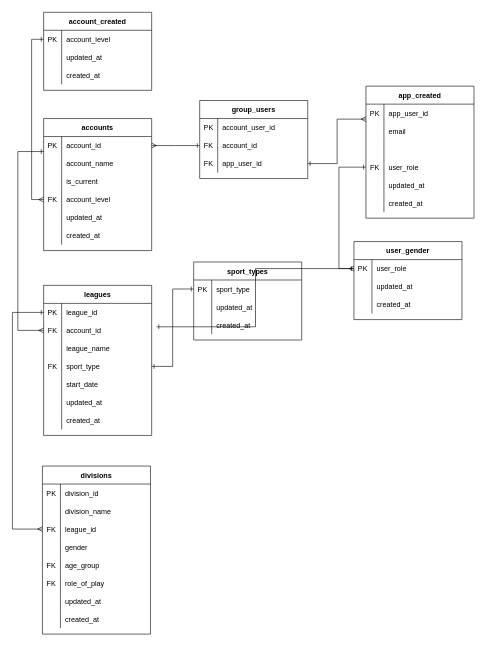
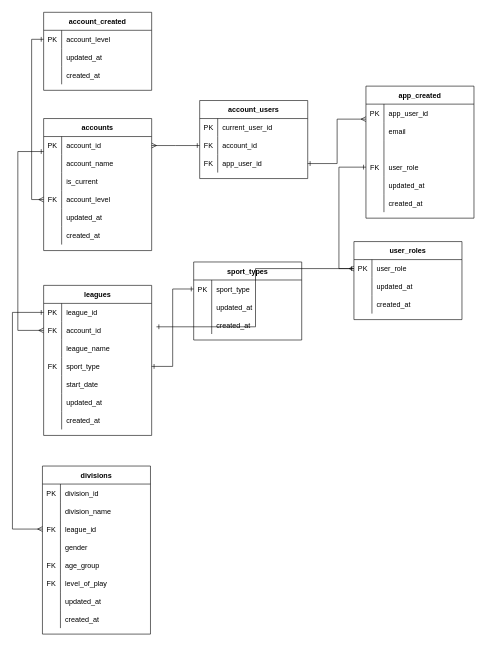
- <mxCell id="40" value="group_users" style="shape=table;startSize=30;container=1;collapsible=1;childLayout=tableLayout;fixedRows=1;rowLines=0;fontStyle=1;align=center;resizeLast=1;" parent="1" vertex="1"><mxGeometry x="332" y="167" width="180" height="130" as="geometry"><mxRectangle x="330" y="86" width="105" height="30" as="alternateBounds" /></mxGeometry></mxCell>
+ <mxCell id="40" value="account_users" style="shape=table;startSize=30;container=1;collapsible=1;childLayout=tableLayout;fixedRows=1;rowLines=0;fontStyle=1;align=center;resizeLast=1;" parent="1" vertex="1"><mxGeometry x="332" y="167" width="180" height="130" as="geometry"><mxRectangle x="330" y="86" width="105" height="30" as="alternateBounds" /></mxGeometry></mxCell>
- <mxCell id="43" value="account_user_id" style="shape=partialRectangle;connectable=0;fillColor=none;top=0;left=0;bottom=0;right=0;align=left;spacingLeft=6;overflow=hidden;" parent="41" vertex="1"><mxGeometry x="30" width="150" height="30" as="geometry" /></mxCell>
+ <mxCell id="43" value="current_user_id" style="shape=partialRectangle;connectable=0;fillColor=none;top=0;left=0;bottom=0;right=0;align=left;spacingLeft=6;overflow=hidden;" parent="41" vertex="1"><mxGeometry x="30" width="150" height="30" as="geometry" /></mxCell>
- <mxCell id="86" value="user_gender" style="shape=table;startSize=30;container=1;collapsible=1;childLayout=tableLayout;fixedRows=1;rowLines=0;fontStyle=1;align=center;resizeLast=1;" parent="1" vertex="1"><mxGeometry x="589" y="402" width="180" height="130" as="geometry"><mxRectangle x="324" y="278" width="73" height="30" as="alternateBounds" /></mxGeometry></mxCell>
+ <mxCell id="86" value="user_roles" style="shape=table;startSize=30;container=1;collapsible=1;childLayout=tableLayout;fixedRows=1;rowLines=0;fontStyle=1;align=center;resizeLast=1;" parent="1" vertex="1"><mxGeometry x="589" y="402" width="180" height="130" as="geometry"><mxRectangle x="324" y="278" width="73" height="30" as="alternateBounds" /></mxGeometry></mxCell>
- <mxCell id="115" value="role_of_play" style="shape=partialRectangle;connectable=0;fillColor=none;top=0;left=0;bottom=0;right=0;align=left;spacingLeft=6;overflow=hidden;" parent="113" vertex="1"><mxGeometry x="30" width="150" height="30" as="geometry" /></mxCell>
+ <mxCell id="115" value="level_of_play" style="shape=partialRectangle;connectable=0;fillColor=none;top=0;left=0;bottom=0;right=0;align=left;spacingLeft=6;overflow=hidden;" parent="113" vertex="1"><mxGeometry x="30" width="150" height="30" as="geometry" /></mxCell>
